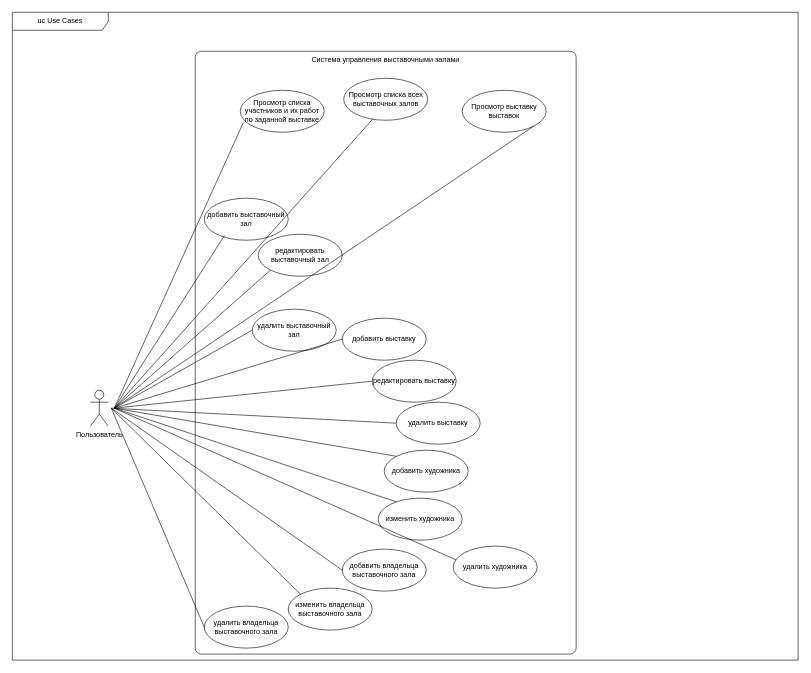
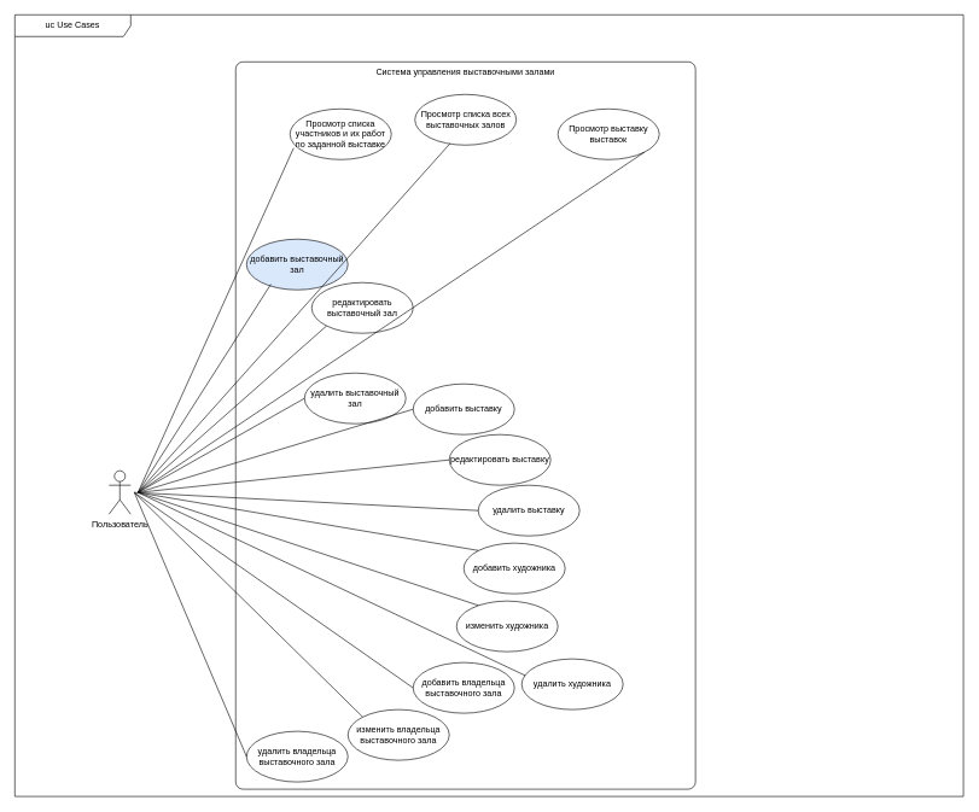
- <mxCell id="4" value="добавить выставочный зал" style="ellipse;whiteSpace=wrap;html=1;" parent="3" vertex="1"><mxGeometry x="15" y="245" width="140" height="70" as="geometry" /></mxCell>
+ <mxCell id="4" value="добавить выставочный зал" style="ellipse;whiteSpace=wrap;html=1;fillColor=#dae8fc;" parent="3" vertex="1"><mxGeometry x="15" y="245" width="140" height="70" as="geometry" /></mxCell>
- <mxCell id="15" value="удалить художника" style="ellipse;whiteSpace=wrap;html=1;" parent="3" vertex="1"><mxGeometry x="430" y="825" width="140" height="70" as="geometry" /></mxCell>
+ <mxCell id="15" value="удалить художника" style="ellipse;whiteSpace=wrap;html=1;" parent="3" vertex="1"><mxGeometry x="395" y="825" width="140" height="70" as="geometry" /></mxCell>
